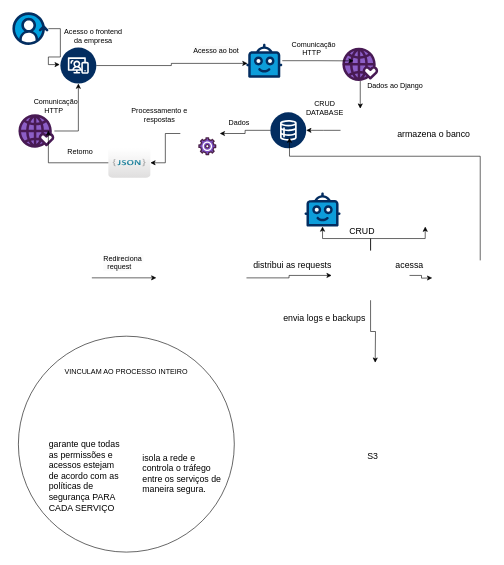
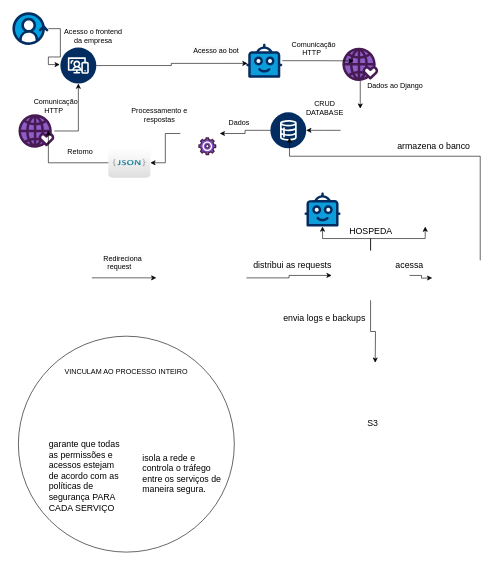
- <mxCell id="45" value="&lt;font face=&quot;Arial, sans-serif&quot;&gt;&lt;span style=&quot;font-size: 14.667px; white-space-collapse: preserve;&quot;&gt;armazena o banco&lt;/span&gt;&lt;/font&gt;" style="text;whiteSpace=wrap;html=1;" vertex="1" parent="1"><mxGeometry x="660" y="208.26" width="145.11" height="30" as="geometry" /></mxCell>
+ <mxCell id="45" value="&lt;font face=&quot;Arial, sans-serif&quot;&gt;&lt;span style=&quot;font-size: 14.667px; white-space-collapse: preserve;&quot;&gt;armazena o banco&lt;/span&gt;&lt;/font&gt;" style="text;whiteSpace=wrap;html=1;" vertex="1" parent="1"><mxGeometry x="660" y="228.26" width="145.11" height="30" as="geometry" /></mxCell>
- <mxCell id="43" value="&lt;font face=&quot;Arial, sans-serif&quot;&gt;&lt;span style=&quot;font-size: 14.667px; white-space-collapse: preserve;&quot;&gt;CRUD&lt;/span&gt;&lt;/font&gt;" style="text;whiteSpace=wrap;html=1;" vertex="1" parent="1"><mxGeometry x="580" y="370" width="145.11" height="30" as="geometry" /></mxCell>
+ <mxCell id="43" value="&lt;font face=&quot;Arial, sans-serif&quot;&gt;&lt;span style=&quot;font-size: 14.667px; white-space-collapse: preserve;&quot;&gt;HOSPEDA&lt;/span&gt;&lt;/font&gt;" style="text;whiteSpace=wrap;html=1;" vertex="1" parent="1"><mxGeometry x="580" y="370" width="145.11" height="30" as="geometry" /></mxCell>
- <mxCell id="55" value="&lt;font face=&quot;Arial, sans-serif&quot;&gt;&lt;span style=&quot;font-size: 14.667px; white-space-collapse: preserve;&quot;&gt;S3&lt;/span&gt;&lt;/font&gt;&lt;div&gt;&lt;font face=&quot;Arial, sans-serif&quot;&gt;&lt;span style=&quot;font-size: 14.667px; white-space-collapse: preserve;&quot;&gt;&lt;br&gt;&lt;/span&gt;&lt;/font&gt;&lt;/div&gt;" style="text;whiteSpace=wrap;html=1;" vertex="1" parent="1"><mxGeometry x="610" y="745" width="30" height="30" as="geometry" /></mxCell>
+ <mxCell id="55" value="&lt;font face=&quot;Arial, sans-serif&quot;&gt;&lt;span style=&quot;font-size: 14.667px; white-space-collapse: preserve;&quot;&gt;S3&lt;/span&gt;&lt;/font&gt;&lt;div&gt;&lt;font face=&quot;Arial, sans-serif&quot;&gt;&lt;span style=&quot;font-size: 14.667px; white-space-collapse: preserve;&quot;&gt;&lt;br&gt;&lt;/span&gt;&lt;/font&gt;&lt;/div&gt;" style="text;whiteSpace=wrap;html=1;" vertex="1" parent="1"><mxGeometry x="610" y="690" width="30" height="30" as="geometry" /></mxCell>
